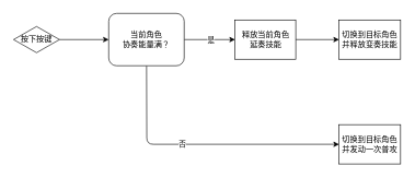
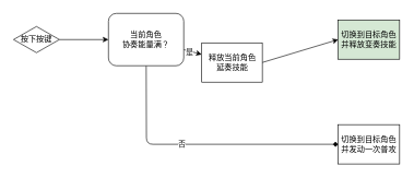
- <mxCell id="10" value="释放当前角色&lt;div&gt;延奏技能&lt;/div&gt;" style="whiteSpace=wrap;html=1;rounded=0;" vertex="1" parent="1"><mxGeometry x="357.5" y="30" width="92.5" height="60" as="geometry" /></mxCell>
+ <mxCell id="10" value="释放当前角色&lt;div&gt;延奏技能&lt;/div&gt;" style="whiteSpace=wrap;html=1;rounded=0;" vertex="1" parent="1"><mxGeometry x="307.5" y="65" width="92.5" height="60" as="geometry" /></mxCell>
- <mxCell id="12" value="&lt;div&gt;切换到目标角色&lt;/div&gt;&lt;div&gt;并释放变奏技能&lt;/div&gt;" style="whiteSpace=wrap;html=1;rounded=0;" vertex="1" parent="1"><mxGeometry x="516" y="30" width="93.75" height="60" as="geometry" /></mxCell>
+ <mxCell id="12" value="&lt;div&gt;切换到目标角色&lt;/div&gt;&lt;div&gt;并释放变奏技能&lt;/div&gt;" style="whiteSpace=wrap;html=1;rounded=0;fillColor=#d5e8d4;" vertex="1" parent="1"><mxGeometry x="516" y="30" width="93.75" height="60" as="geometry" /></mxCell>
- <mxCell id="6" value="" style="edgeStyle=none;html=1;entryX=0;entryY=0.5;entryDx=0;entryDy=0;" edge="1" parent="1" source="8" target="11"><mxGeometry relative="1" as="geometry"><mxPoint x="222.5" y="190" as="targetPoint" /><Array as="points"><mxPoint x="223" y="220" /></Array></mxGeometry></mxCell>
+ <mxCell id="6" value="" style="edgeStyle=none;html=1;entryX=0;entryY=0.5;entryDx=0;entryDy=0;endArrow=diamond;" edge="1" parent="1" source="8" target="11"><mxGeometry relative="1" as="geometry"><mxPoint x="222.5" y="190" as="targetPoint" /><Array as="points"><mxPoint x="223" y="220" /></Array></mxGeometry></mxCell>
